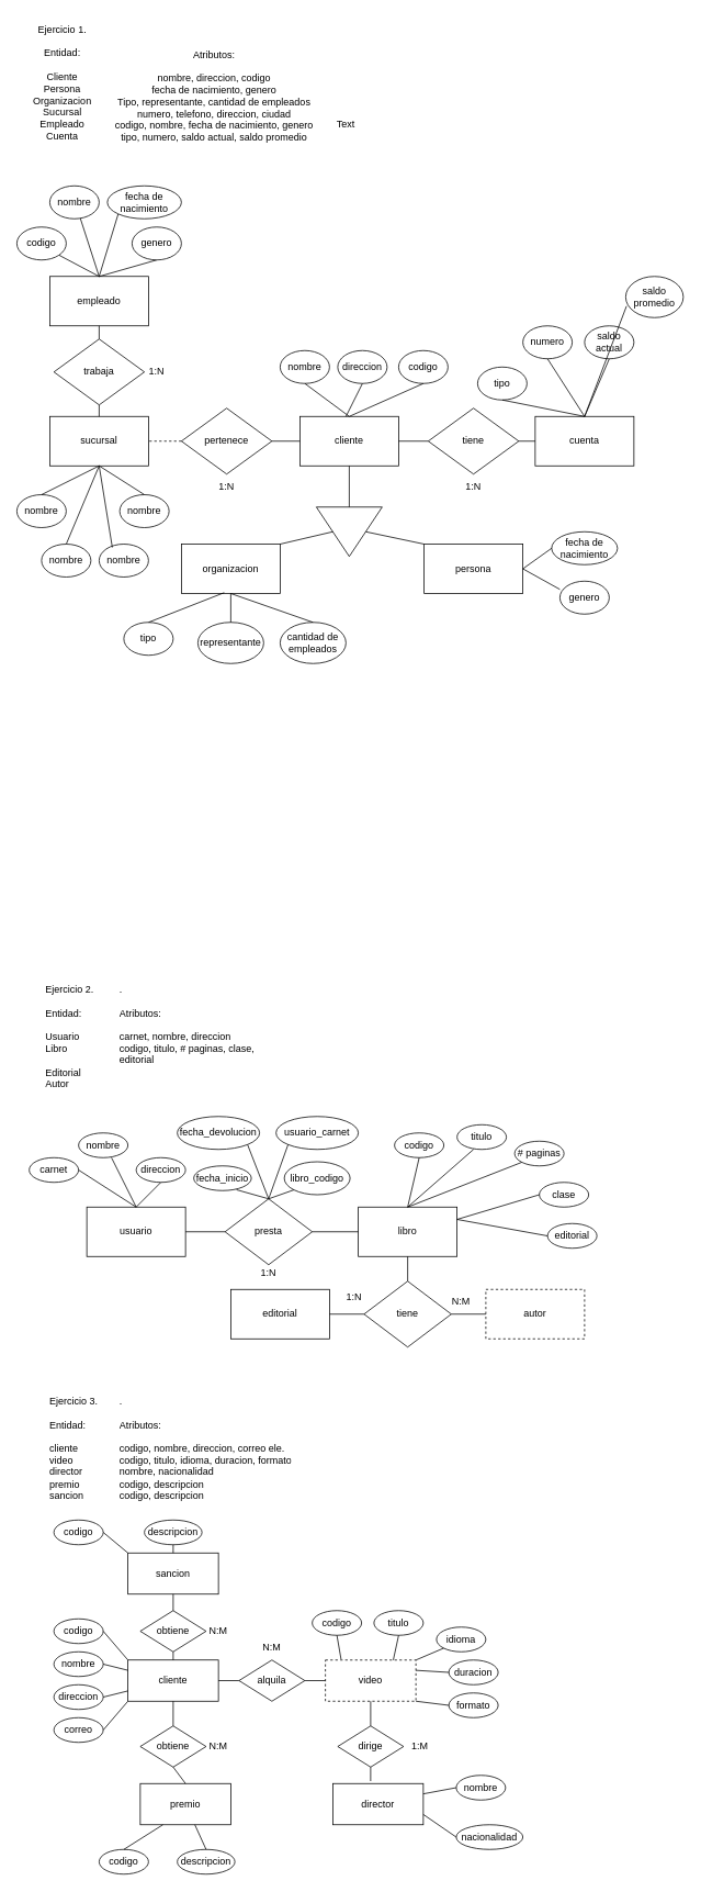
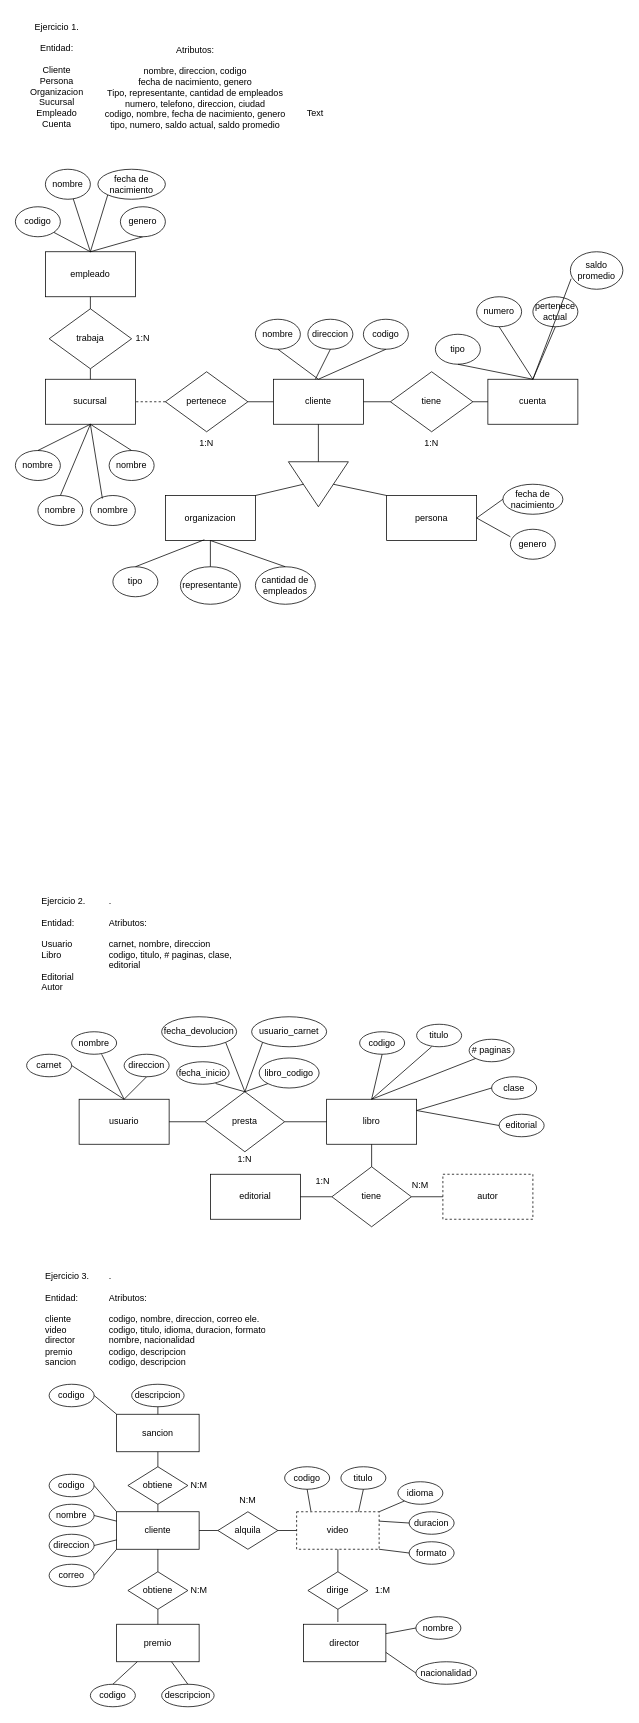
- <mxCell id="31" value="saldo actual" style="ellipse;whiteSpace=wrap;html=1;" vertex="1" parent="1"><mxGeometry x="710" y="395" width="60" height="40" as="geometry" /></mxCell>
+ <mxCell id="31" value="pertenece actual" style="ellipse;whiteSpace=wrap;html=1;" vertex="1" parent="1"><mxGeometry x="710" y="395" width="60" height="40" as="geometry" /></mxCell>
- <mxCell id="112" value="premio" style="rounded=0;whiteSpace=wrap;html=1;" vertex="1" parent="1"><mxGeometry x="170" y="2165" width="110" height="50" as="geometry" /></mxCell>
+ <mxCell id="112" value="premio" style="rounded=0;whiteSpace=wrap;html=1;" vertex="1" parent="1"><mxGeometry x="155" y="2165" width="110" height="50" as="geometry" /></mxCell>
